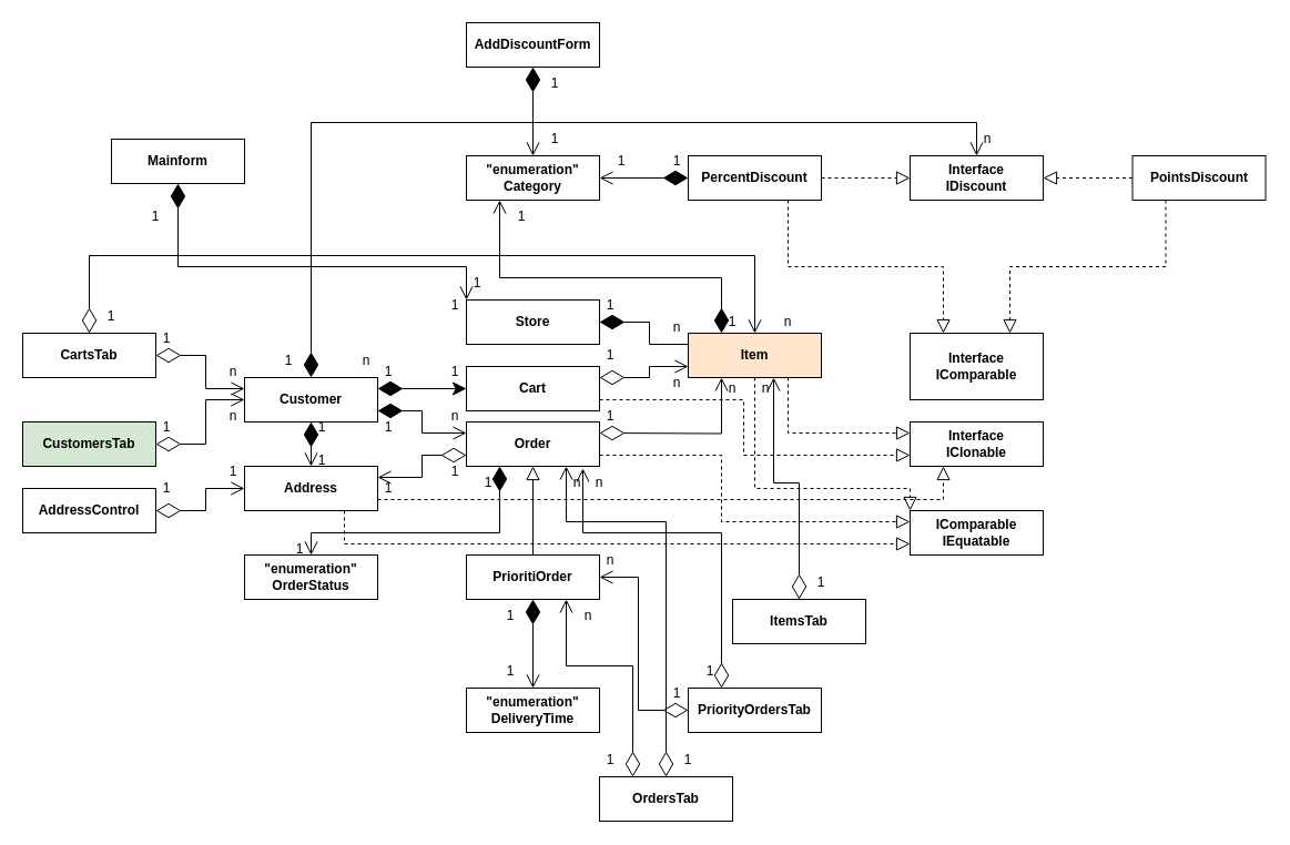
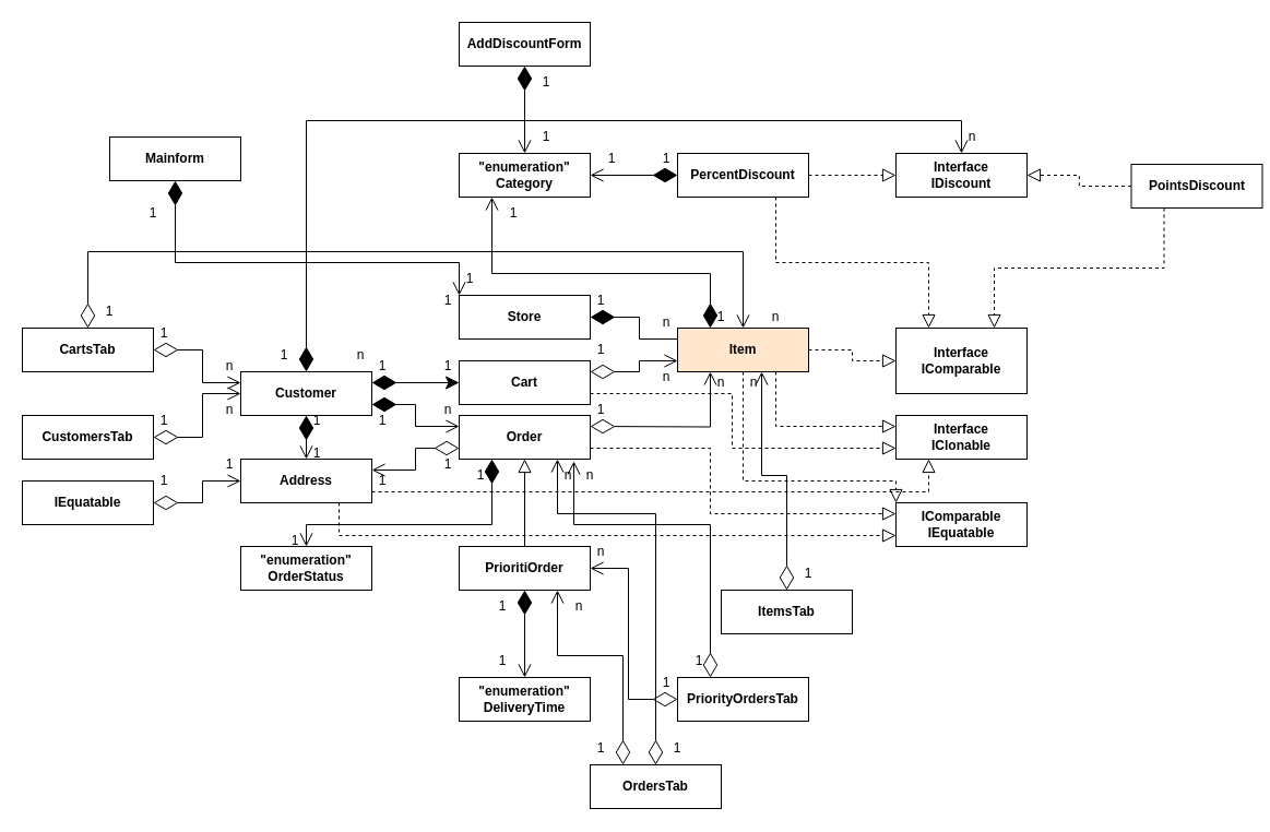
- <mxCell id="36" value="PointsDiscount" style="html=1;whiteSpace=wrap;fontStyle=1" vertex="1" parent="1"><mxGeometry x="1020.5" y="140" width="120" height="40" as="geometry" /></mxCell>
+ <mxCell id="36" value="PointsDiscount" style="html=1;whiteSpace=wrap;fontStyle=1" vertex="1" parent="1"><mxGeometry x="1035.5" y="150" width="120" height="40" as="geometry" /></mxCell>
+ <mxCell id="3" style="edgeStyle=orthogonalEdgeStyle;rounded=0;orthogonalLoop=1;jettySize=auto;html=1;entryX=0;entryY=0.5;entryDx=0;entryDy=0;dashed=1;endArrow=block;endFill=0;endSize=10;" edge="1" parent="1" source="6" target="41"><mxGeometry relative="1" as="geometry" /></mxCell>
- <mxCell id="48" value="CustomersTab" style="html=1;whiteSpace=wrap;fontStyle=1;fillColor=#d5e8d4;" vertex="1" parent="1"><mxGeometry x="20" y="380" width="120" height="40" as="geometry" /></mxCell>
+ <mxCell id="48" value="CustomersTab" style="html=1;whiteSpace=wrap;fontStyle=1" vertex="1" parent="1"><mxGeometry x="20" y="380" width="120" height="40" as="geometry" /></mxCell>
- <mxCell id="43" value="AddressControl" style="html=1;whiteSpace=wrap;fontStyle=1" vertex="1" parent="1"><mxGeometry x="20" y="440" width="120" height="40" as="geometry" /></mxCell>
+ <mxCell id="43" value="IEquatable" style="html=1;whiteSpace=wrap;fontStyle=1" vertex="1" parent="1"><mxGeometry x="20" y="440" width="120" height="40" as="geometry" /></mxCell>
